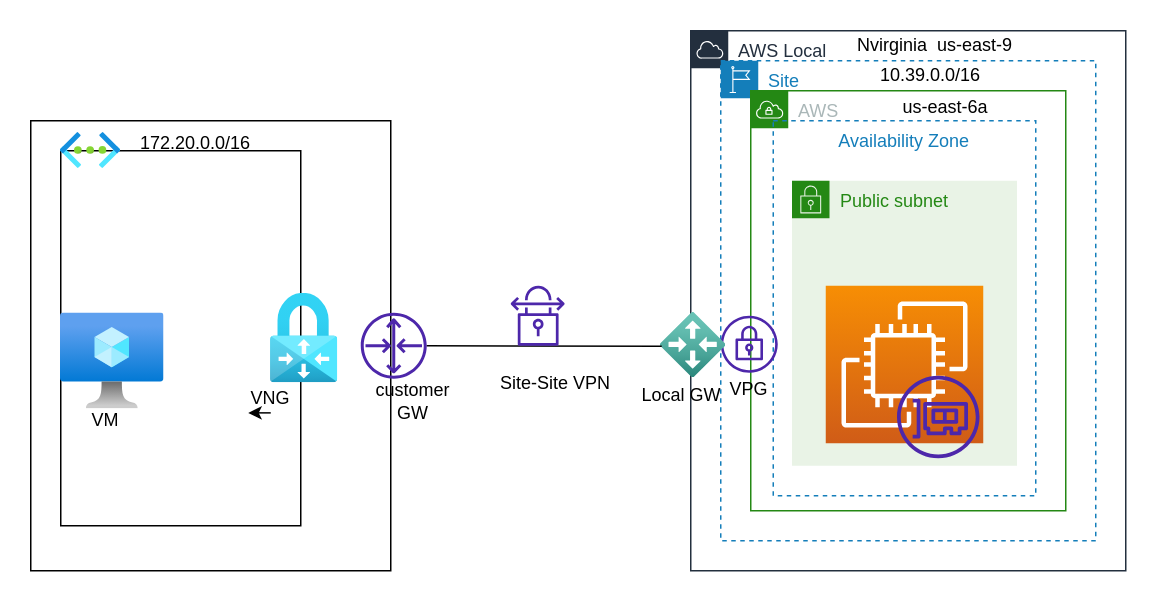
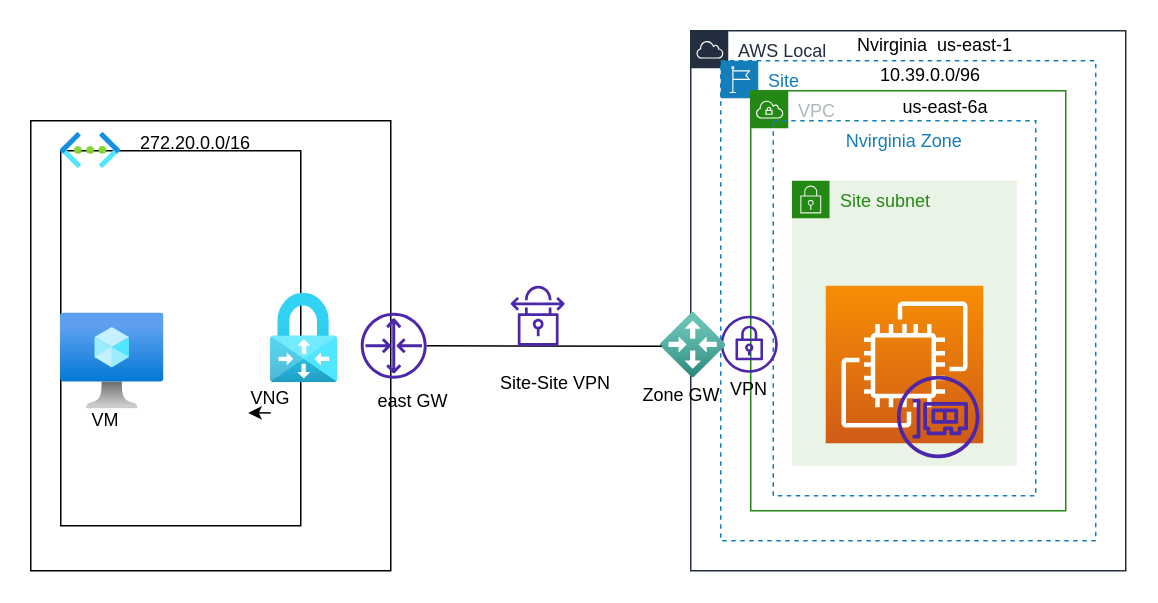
- <mxCell id="13" value="Nvirginia&amp;nbsp; us-east-9" style="text;html=1;strokeColor=none;fillColor=none;align=center;verticalAlign=middle;whiteSpace=wrap;rounded=0;" vertex="1" parent="2"><mxGeometry x="107.5" width="110" height="20" as="geometry" /></mxCell>
+ <mxCell id="13" value="Nvirginia&amp;nbsp; us-east-1" style="text;html=1;strokeColor=none;fillColor=none;align=center;verticalAlign=middle;whiteSpace=wrap;rounded=0;" vertex="1" parent="2"><mxGeometry x="107.5" width="110" height="20" as="geometry" /></mxCell>
- <mxCell id="12" value="10.39.0.0/16" style="text;html=1;strokeColor=none;fillColor=none;align=center;verticalAlign=middle;whiteSpace=wrap;rounded=0;" vertex="1" parent="3"><mxGeometry x="110" width="60" height="20" as="geometry" /></mxCell>
+ <mxCell id="12" value="10.39.0.0/96" style="text;html=1;strokeColor=none;fillColor=none;align=center;verticalAlign=middle;whiteSpace=wrap;rounded=0;" vertex="1" parent="3"><mxGeometry x="110" width="60" height="20" as="geometry" /></mxCell>
- <mxCell id="4" value="AWS" style="points=[[0,0],[0.25,0],[0.5,0],[0.75,0],[1,0],[1,0.25],[1,0.5],[1,0.75],[1,1],[0.75,1],[0.5,1],[0.25,1],[0,1],[0,0.75],[0,0.5],[0,0.25]];outlineConnect=0;gradientColor=none;html=1;whiteSpace=wrap;fontSize=12;fontStyle=0;container=1;pointerEvents=0;collapsible=0;recursiveResize=0;shape=mxgraph.aws4.group;grIcon=mxgraph.aws4.group_vpc;strokeColor=#248814;fillColor=none;verticalAlign=top;align=left;spacingLeft=30;fontColor=#AAB7B8;dashed=0;" vertex="1" parent="3"><mxGeometry x="20" y="20" width="210" height="280" as="geometry" /></mxCell>
+ <mxCell id="4" value="VPC" style="points=[[0,0],[0.25,0],[0.5,0],[0.75,0],[1,0],[1,0.25],[1,0.5],[1,0.75],[1,1],[0.75,1],[0.5,1],[0.25,1],[0,1],[0,0.75],[0,0.5],[0,0.25]];outlineConnect=0;gradientColor=none;html=1;whiteSpace=wrap;fontSize=12;fontStyle=0;container=1;pointerEvents=0;collapsible=0;recursiveResize=0;shape=mxgraph.aws4.group;grIcon=mxgraph.aws4.group_vpc;strokeColor=#248814;fillColor=none;verticalAlign=top;align=left;spacingLeft=30;fontColor=#AAB7B8;dashed=0;" vertex="1" parent="3"><mxGeometry x="20" y="20" width="210" height="280" as="geometry" /></mxCell>
- <mxCell id="5" value="Availability Zone" style="fillColor=none;strokeColor=#147EBA;dashed=1;verticalAlign=top;fontStyle=0;fontColor=#147EBA;whiteSpace=wrap;html=1;" vertex="1" parent="4"><mxGeometry x="15" y="20" width="175" height="250" as="geometry" /></mxCell>
+ <mxCell id="5" value="Nvirginia Zone" style="fillColor=none;strokeColor=#147EBA;dashed=1;verticalAlign=top;fontStyle=0;fontColor=#147EBA;whiteSpace=wrap;html=1;" vertex="1" parent="4"><mxGeometry x="15" y="20" width="175" height="250" as="geometry" /></mxCell>
- <mxCell id="25" value="172.20.0.0/16" style="text;html=1;strokeColor=none;fillColor=none;align=center;verticalAlign=middle;whiteSpace=wrap;rounded=0;" vertex="1" parent="1"><mxGeometry x="100" y="80" width="60" height="30" as="geometry" /></mxCell>
+ <mxCell id="25" value="272.20.0.0/16" style="text;html=1;strokeColor=none;fillColor=none;align=center;verticalAlign=middle;whiteSpace=wrap;rounded=0;" vertex="1" parent="1"><mxGeometry x="100" y="80" width="60" height="30" as="geometry" /></mxCell>
- <mxCell id="6" value="Public subnet" style="points=[[0,0],[0.25,0],[0.5,0],[0.75,0],[1,0],[1,0.25],[1,0.5],[1,0.75],[1,1],[0.75,1],[0.5,1],[0.25,1],[0,1],[0,0.75],[0,0.5],[0,0.25]];outlineConnect=0;gradientColor=none;html=1;whiteSpace=wrap;fontSize=12;fontStyle=0;container=1;pointerEvents=0;collapsible=0;recursiveResize=0;shape=mxgraph.aws4.group;grIcon=mxgraph.aws4.group_security_group;grStroke=0;strokeColor=#248814;fillColor=#E9F3E6;verticalAlign=top;align=left;spacingLeft=30;fontColor=#248814;dashed=0;" vertex="1" parent="4"><mxGeometry x="27.5" y="60" width="150" height="190" as="geometry" /></mxCell>
+ <mxCell id="6" value="Site subnet" style="points=[[0,0],[0.25,0],[0.5,0],[0.75,0],[1,0],[1,0.25],[1,0.5],[1,0.75],[1,1],[0.75,1],[0.5,1],[0.25,1],[0,1],[0,0.75],[0,0.5],[0,0.25]];outlineConnect=0;gradientColor=none;html=1;whiteSpace=wrap;fontSize=12;fontStyle=0;container=1;pointerEvents=0;collapsible=0;recursiveResize=0;shape=mxgraph.aws4.group;grIcon=mxgraph.aws4.group_security_group;grStroke=0;strokeColor=#248814;fillColor=#E9F3E6;verticalAlign=top;align=left;spacingLeft=30;fontColor=#248814;dashed=0;" vertex="1" parent="4"><mxGeometry x="27.5" y="60" width="150" height="190" as="geometry" /></mxCell>
- <mxCell id="10" value="VPG" style="text;html=1;strokeColor=none;fillColor=none;align=center;verticalAlign=middle;whiteSpace=wrap;rounded=0;" vertex="1" parent="4"><mxGeometry x="-24.75" y="188" width="47.5" height="22" as="geometry" /></mxCell>
+ <mxCell id="10" value="VPN" style="text;html=1;strokeColor=none;fillColor=none;align=center;verticalAlign=middle;whiteSpace=wrap;rounded=0;" vertex="1" parent="4"><mxGeometry x="-24.75" y="188" width="47.5" height="22" as="geometry" /></mxCell>
- <mxCell id="31" value="Local GW" style="text;html=1;strokeColor=none;fillColor=none;align=center;verticalAlign=middle;whiteSpace=wrap;rounded=0;" vertex="1" parent="1"><mxGeometry x="423.5" y="255.75" width="60" height="14.25" as="geometry" /></mxCell>
+ <mxCell id="31" value="Zone GW" style="text;html=1;strokeColor=none;fillColor=none;align=center;verticalAlign=middle;whiteSpace=wrap;rounded=0;" vertex="1" parent="1"><mxGeometry x="423.5" y="255.75" width="60" height="14.25" as="geometry" /></mxCell>
- <mxCell id="30" value="customer GW" style="text;html=1;strokeColor=none;fillColor=none;align=center;verticalAlign=middle;whiteSpace=wrap;rounded=0;" vertex="1" parent="1"><mxGeometry x="240" y="252" width="70" height="30" as="geometry" /></mxCell>
+ <mxCell id="30" value="east GW" style="text;html=1;strokeColor=none;fillColor=none;align=center;verticalAlign=middle;whiteSpace=wrap;rounded=0;" vertex="1" parent="1"><mxGeometry x="240" y="252" width="70" height="30" as="geometry" /></mxCell>
